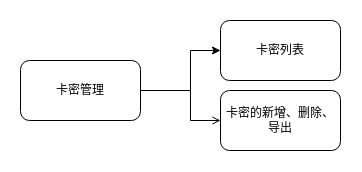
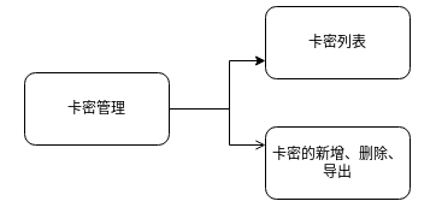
- <mxCell id="5" value="卡密列表" style="whiteSpace=wrap;html=1;rounded=1;" vertex="1" parent="1"><mxGeometry x="220" y="20" width="120" height="60" as="geometry" /></mxCell>
+ <mxCell id="5" value="卡密列表" style="whiteSpace=wrap;html=1;rounded=1;" vertex="1" parent="1"><mxGeometry x="220" y="5" width="120" height="60" as="geometry" /></mxCell>
- <mxCell id="6" value="卡密的新增、删除、导出" style="rounded=1;whiteSpace=wrap;html=1;" vertex="1" parent="1"><mxGeometry x="220" y="90" width="120" height="60" as="geometry" /></mxCell>
+ <mxCell id="6" value="卡密的新增、删除、导出" style="rounded=1;whiteSpace=wrap;html=1;" vertex="1" parent="1"><mxGeometry x="220" y="105" width="120" height="60" as="geometry" /></mxCell>
